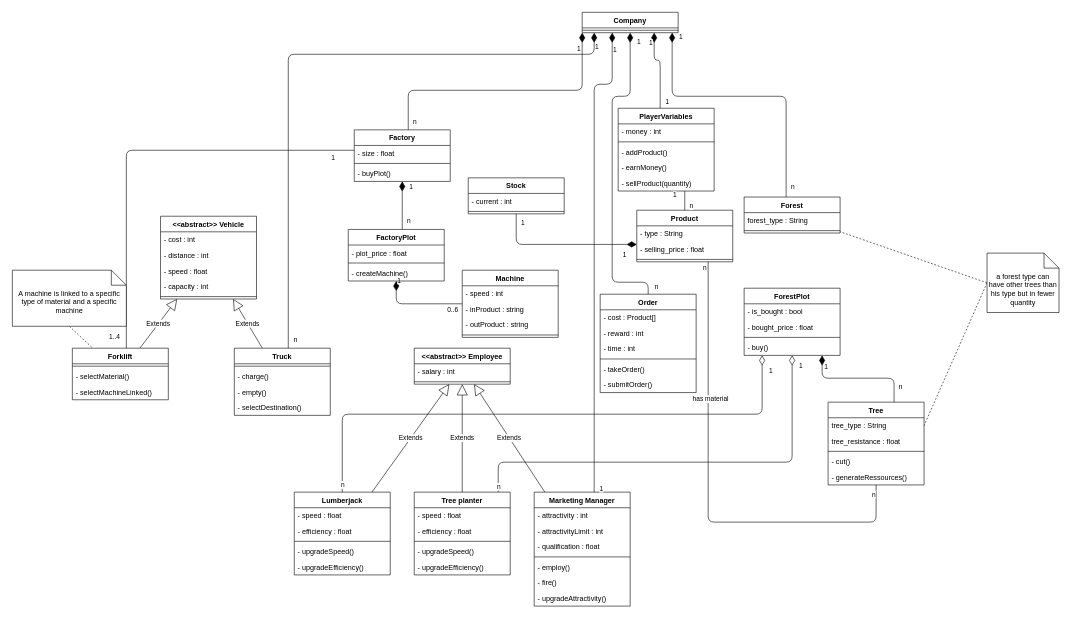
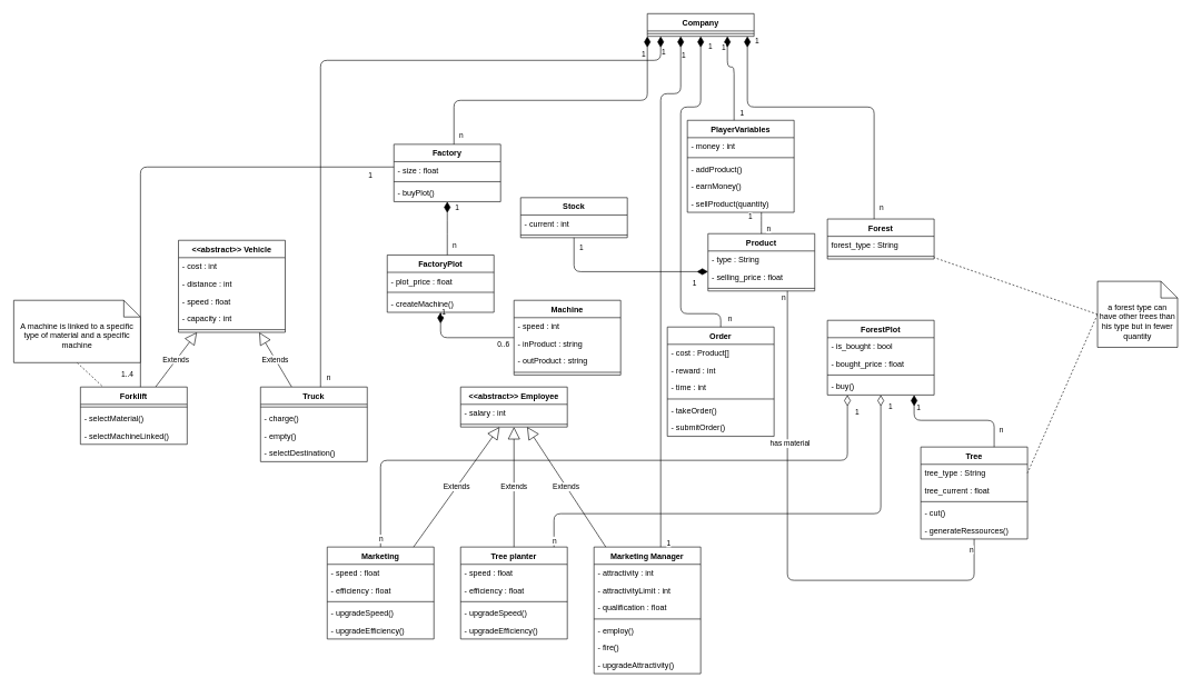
- <mxCell id="77" value="tree_resistance : float" style="text;strokeColor=none;fillColor=none;align=left;verticalAlign=top;spacingLeft=4;spacingRight=4;overflow=hidden;rotatable=0;points=[[0,0.5],[1,0.5]];portConstraint=eastwest;" parent="75" vertex="1"><mxGeometry y="52" width="160" height="26" as="geometry" /></mxCell>
+ <mxCell id="77" value="tree_current : float" style="text;strokeColor=none;fillColor=none;align=left;verticalAlign=top;spacingLeft=4;spacingRight=4;overflow=hidden;rotatable=0;points=[[0,0.5],[1,0.5]];portConstraint=eastwest;" parent="75" vertex="1"><mxGeometry y="52" width="160" height="26" as="geometry" /></mxCell>
- <mxCell id="17" value="Lumberjack" style="swimlane;fontStyle=1;align=center;verticalAlign=top;childLayout=stackLayout;horizontal=1;startSize=26;horizontalStack=0;resizeParent=1;resizeParentMax=0;resizeLast=0;collapsible=1;marginBottom=0;" parent="1" vertex="1"><mxGeometry x="490" y="820" width="160" height="138" as="geometry" /></mxCell>
+ <mxCell id="17" value="Marketing" style="swimlane;fontStyle=1;align=center;verticalAlign=top;childLayout=stackLayout;horizontal=1;startSize=26;horizontalStack=0;resizeParent=1;resizeParentMax=0;resizeLast=0;collapsible=1;marginBottom=0;" parent="1" vertex="1"><mxGeometry x="490" y="820" width="160" height="138" as="geometry" /></mxCell>
